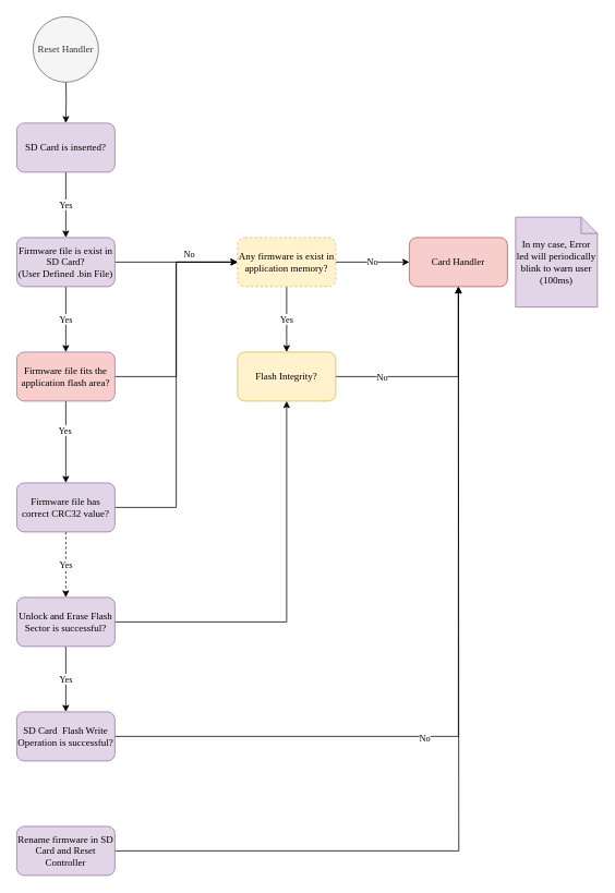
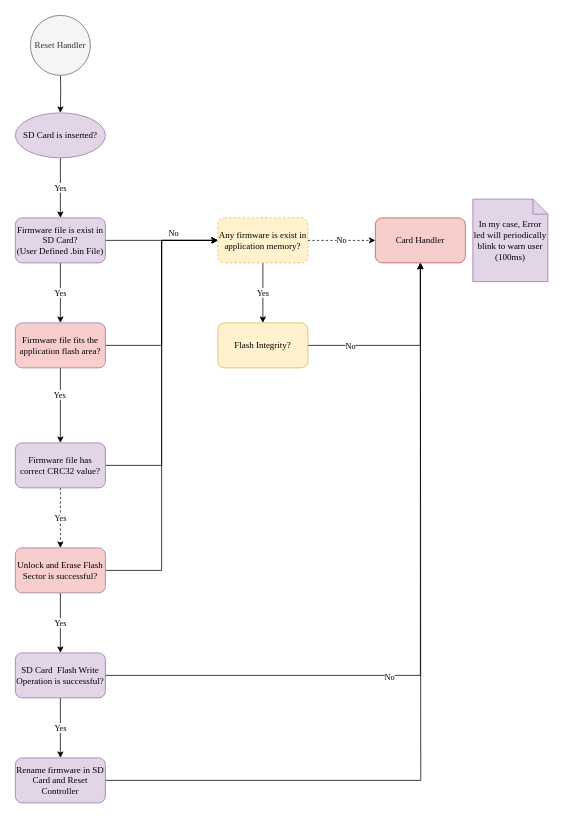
- <mxCell id="3" value="SD Card is inserted?" style="rounded=1;whiteSpace=wrap;html=1;fillColor=#e1d5e7;strokeColor=#9673a6;fontFamily=Comic Sans MS;" parent="1" vertex="1"><mxGeometry x="20" y="150" width="120" height="60" as="geometry" /></mxCell>
+ <mxCell id="3" value="SD Card is inserted?" style="ellipse;whiteSpace=wrap;html=1;fillColor=#e1d5e7;strokeColor=#9673a6;fontFamily=Comic Sans MS;" parent="1" vertex="1"><mxGeometry x="20" y="150" width="120" height="60" as="geometry" /></mxCell>
- <mxCell id="15" value="No" style="edgeStyle=orthogonalEdgeStyle;rounded=0;orthogonalLoop=1;jettySize=auto;html=1;entryX=0;entryY=0.5;entryDx=0;entryDy=0;fontFamily=Comic Sans MS;" parent="1" source="16" target="20" edge="1"><mxGeometry relative="1" as="geometry" /></mxCell>
+ <mxCell id="15" value="No" style="edgeStyle=orthogonalEdgeStyle;rounded=0;orthogonalLoop=1;jettySize=auto;html=1;entryX=0;entryY=0.5;entryDx=0;entryDy=0;fontFamily=Comic Sans MS;dashed=1;" parent="1" source="16" target="20" edge="1"><mxGeometry relative="1" as="geometry" /></mxCell>
- <mxCell id="33" value="Unlock and Erase Flash Sector is successful?" style="whiteSpace=wrap;html=1;rounded=1;fontFamily=Comic Sans MS;strokeColor=#9673a6;fillColor=#e1d5e7;" vertex="1" parent="1"><mxGeometry x="20" y="730" width="120" height="60" as="geometry" /></mxCell>
+ <mxCell id="33" value="Unlock and Erase Flash Sector is successful?" style="whiteSpace=wrap;html=1;rounded=1;fontFamily=Comic Sans MS;strokeColor=#9673a6;fillColor=#f8cecc;" vertex="1" parent="1"><mxGeometry x="20" y="730" width="120" height="60" as="geometry" /></mxCell>
- <mxCell id="32" style="edgeStyle=orthogonalEdgeStyle;rounded=0;orthogonalLoop=1;jettySize=auto;html=1;fontFamily=Comic Sans MS;" edge="1" parent="1" source="33" target="19"><mxGeometry relative="1" as="geometry" /></mxCell>
+ <mxCell id="32" style="edgeStyle=orthogonalEdgeStyle;rounded=0;orthogonalLoop=1;jettySize=auto;html=1;entryX=0;entryY=0.5;entryDx=0;entryDy=0;fontFamily=Comic Sans MS;" edge="1" parent="1" source="33" target="16"><mxGeometry relative="1" as="geometry" /></mxCell>
+ <mxCell id="10" value="Yes" style="edgeStyle=orthogonalEdgeStyle;rounded=0;orthogonalLoop=1;jettySize=auto;html=1;fontFamily=Comic Sans MS;" parent="1" source="13" target="23" edge="1"><mxGeometry relative="1" as="geometry" /></mxCell>
